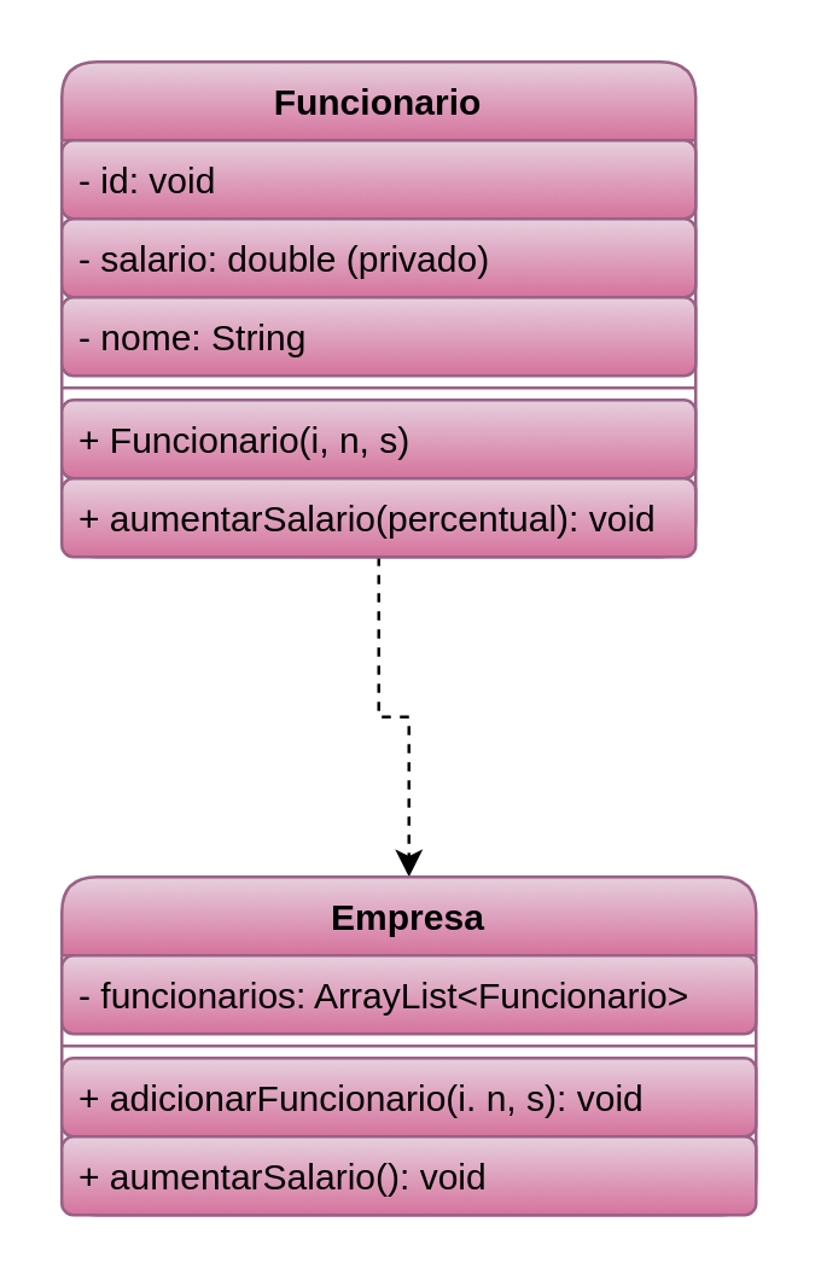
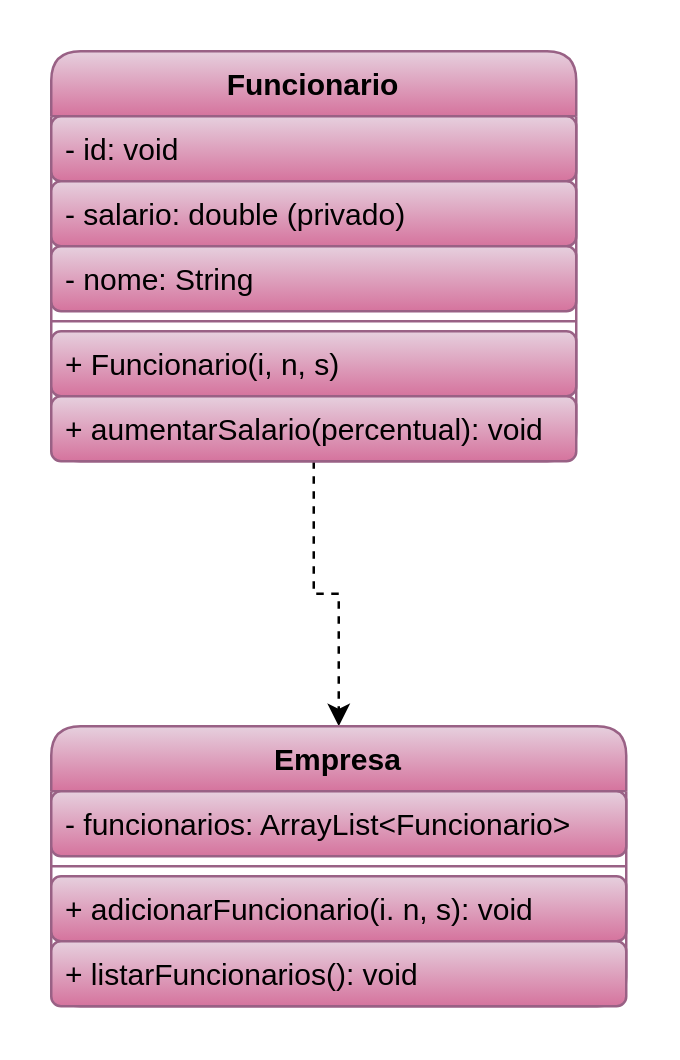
- <mxCell id="14" value="+ aumentarSalario(): void" style="text;strokeColor=#996185;fillColor=#e6d0de;align=left;verticalAlign=top;spacingLeft=4;spacingRight=4;overflow=hidden;rotatable=0;points=[[0,0.5],[1,0.5]];portConstraint=eastwest;whiteSpace=wrap;html=1;gradientColor=#d5739d;rounded=1;" vertex="1" parent="10"><mxGeometry y="86" width="230" height="26" as="geometry" /></mxCell>
+ <mxCell id="14" value="+ listarFuncionarios(): void" style="text;strokeColor=#996185;fillColor=#e6d0de;align=left;verticalAlign=top;spacingLeft=4;spacingRight=4;overflow=hidden;rotatable=0;points=[[0,0.5],[1,0.5]];portConstraint=eastwest;whiteSpace=wrap;html=1;gradientColor=#d5739d;rounded=1;" vertex="1" parent="10"><mxGeometry y="86" width="230" height="26" as="geometry" /></mxCell>
